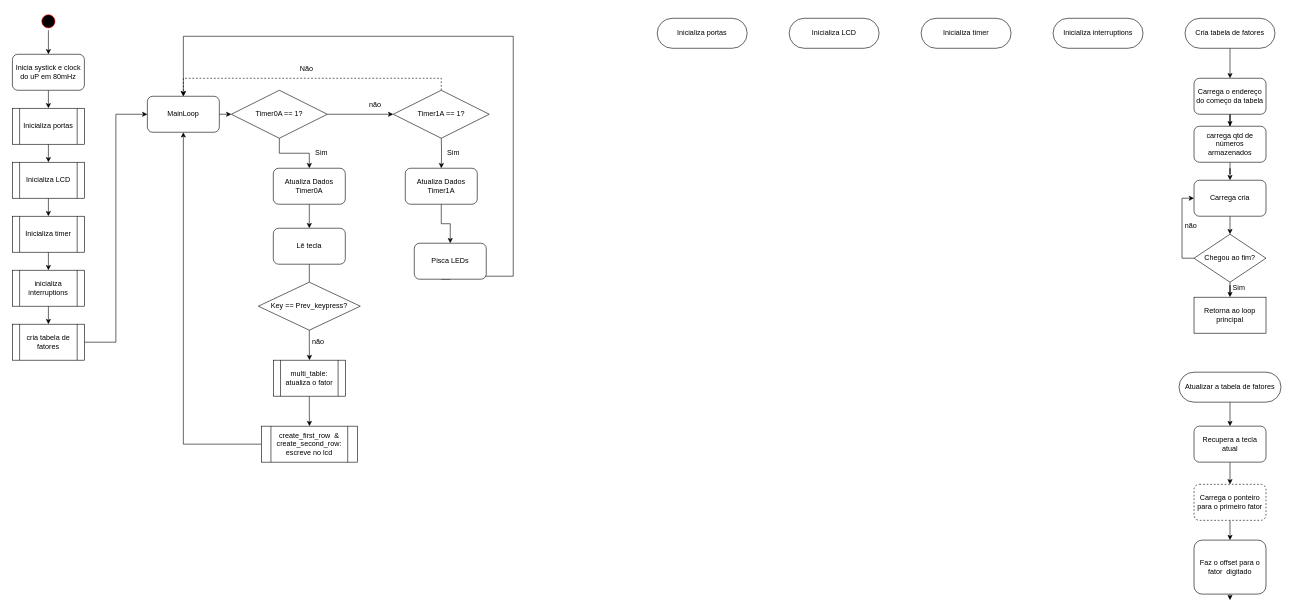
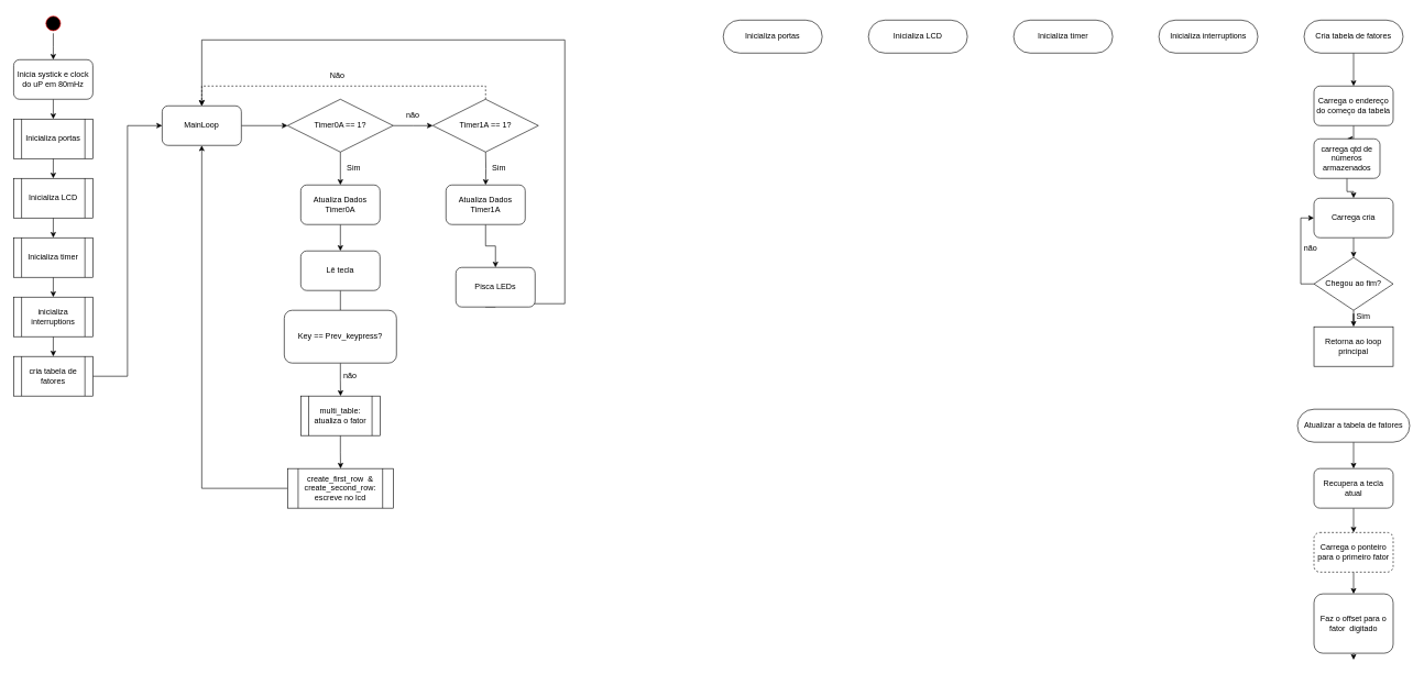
- <mxCell id="20" value="Timer0A == 1?" style="rhombus;whiteSpace=wrap;html=1;" vertex="1" parent="1"><mxGeometry x="385" y="150" width="160" height="80" as="geometry" /></mxCell>
+ <mxCell id="20" value="Timer0A == 1?" style="rhombus;whiteSpace=wrap;html=1;" vertex="1" parent="1"><mxGeometry x="435" y="150" width="160" height="80" as="geometry" /></mxCell>
- <mxCell id="52" value="carrega qtd de números armazenados" style="whiteSpace=wrap;html=1;rounded=1;" vertex="1" parent="1"><mxGeometry x="1990" y="210" width="120" height="60" as="geometry" /></mxCell>
+ <mxCell id="52" value="carrega qtd de números armazenados" style="whiteSpace=wrap;html=1;rounded=1;" vertex="1" parent="1"><mxGeometry x="1990" y="210" width="100" height="60" as="geometry" /></mxCell>
- <mxCell id="37" value="Key == Prev_keypress?" style="rhombus;whiteSpace=wrap;html=1;" vertex="1" parent="1"><mxGeometry x="430" y="470" width="170" height="80" as="geometry" /></mxCell>
+ <mxCell id="37" value="Key == Prev_keypress?" style="whiteSpace=wrap;html=1;rounded=1;" vertex="1" parent="1"><mxGeometry x="430" y="470" width="170" height="80" as="geometry" /></mxCell>
